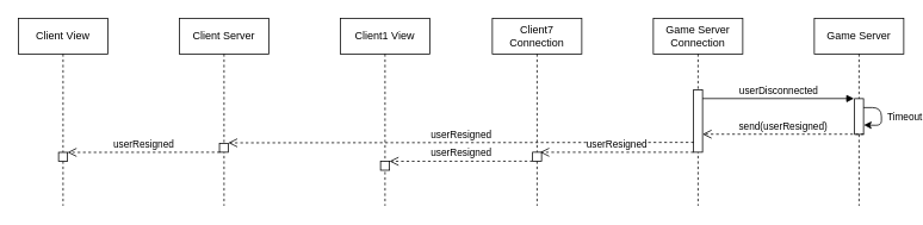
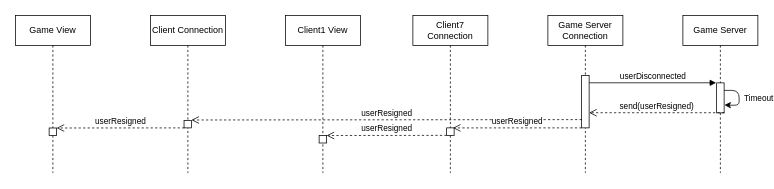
- <mxCell id="2" value="Client View" style="shape=umlLifeline;perimeter=lifelinePerimeter;whiteSpace=wrap;html=1;container=1;collapsible=0;recursiveResize=0;outlineConnect=0;" vertex="1" parent="1"><mxGeometry x="20" y="20" width="100" height="210" as="geometry" /></mxCell>
+ <mxCell id="2" value="Game View" style="shape=umlLifeline;perimeter=lifelinePerimeter;whiteSpace=wrap;html=1;container=1;collapsible=0;recursiveResize=0;outlineConnect=0;" vertex="1" parent="1"><mxGeometry x="20" y="20" width="100" height="210" as="geometry" /></mxCell>
- <mxCell id="4" value="Client Server" style="shape=umlLifeline;perimeter=lifelinePerimeter;whiteSpace=wrap;html=1;container=1;collapsible=0;recursiveResize=0;outlineConnect=0;size=40;" vertex="1" parent="1"><mxGeometry x="200" y="20" width="100" height="210" as="geometry" /></mxCell>
+ <mxCell id="4" value="Client Connection" style="shape=umlLifeline;perimeter=lifelinePerimeter;whiteSpace=wrap;html=1;container=1;collapsible=0;recursiveResize=0;outlineConnect=0;size=40;" vertex="1" parent="1"><mxGeometry x="200" y="20" width="100" height="210" as="geometry" /></mxCell>
